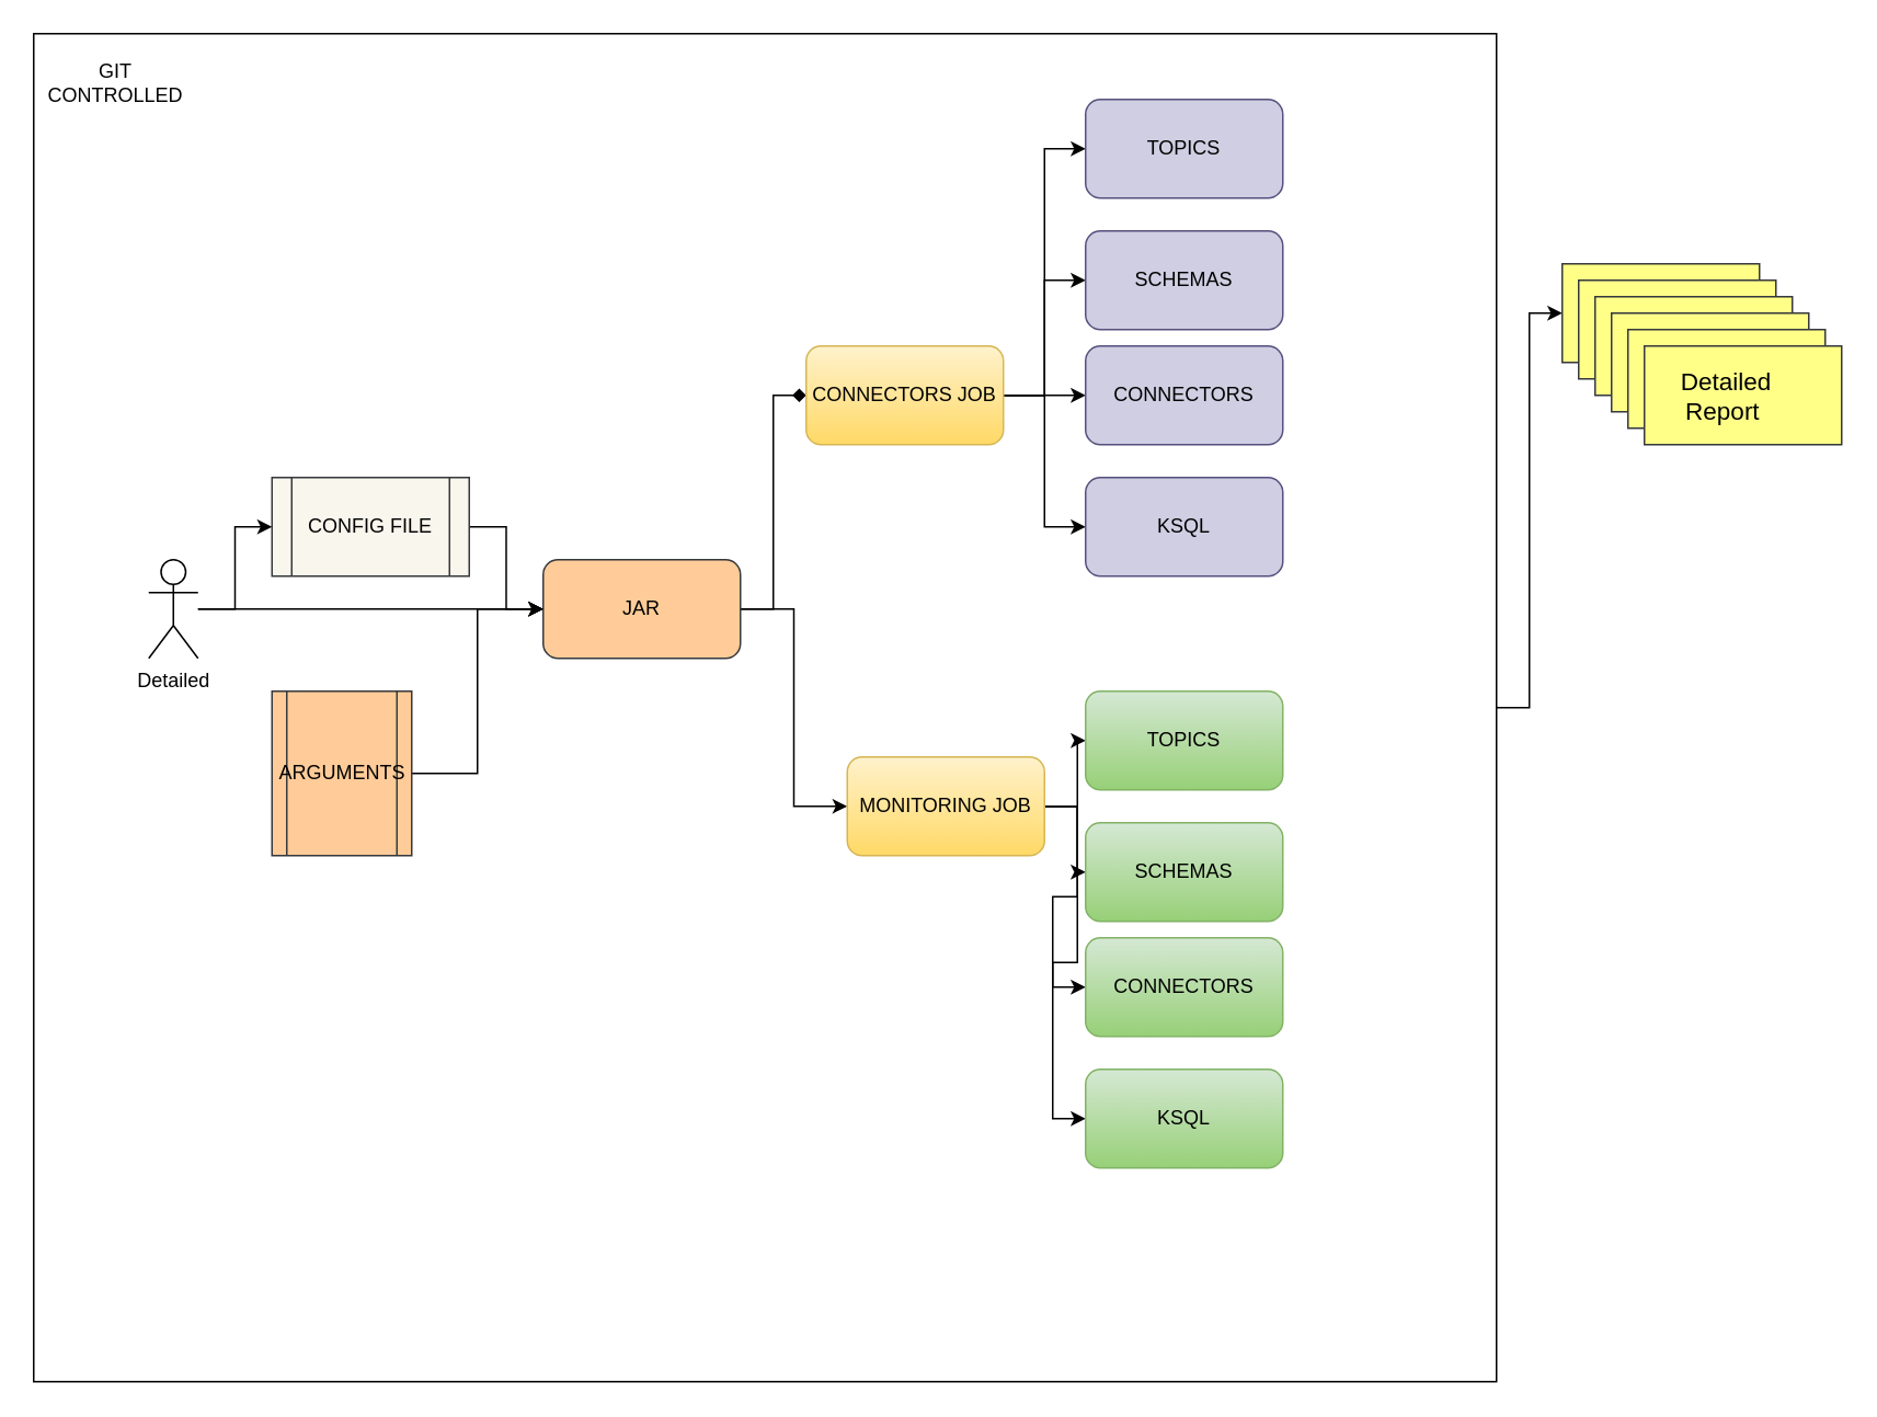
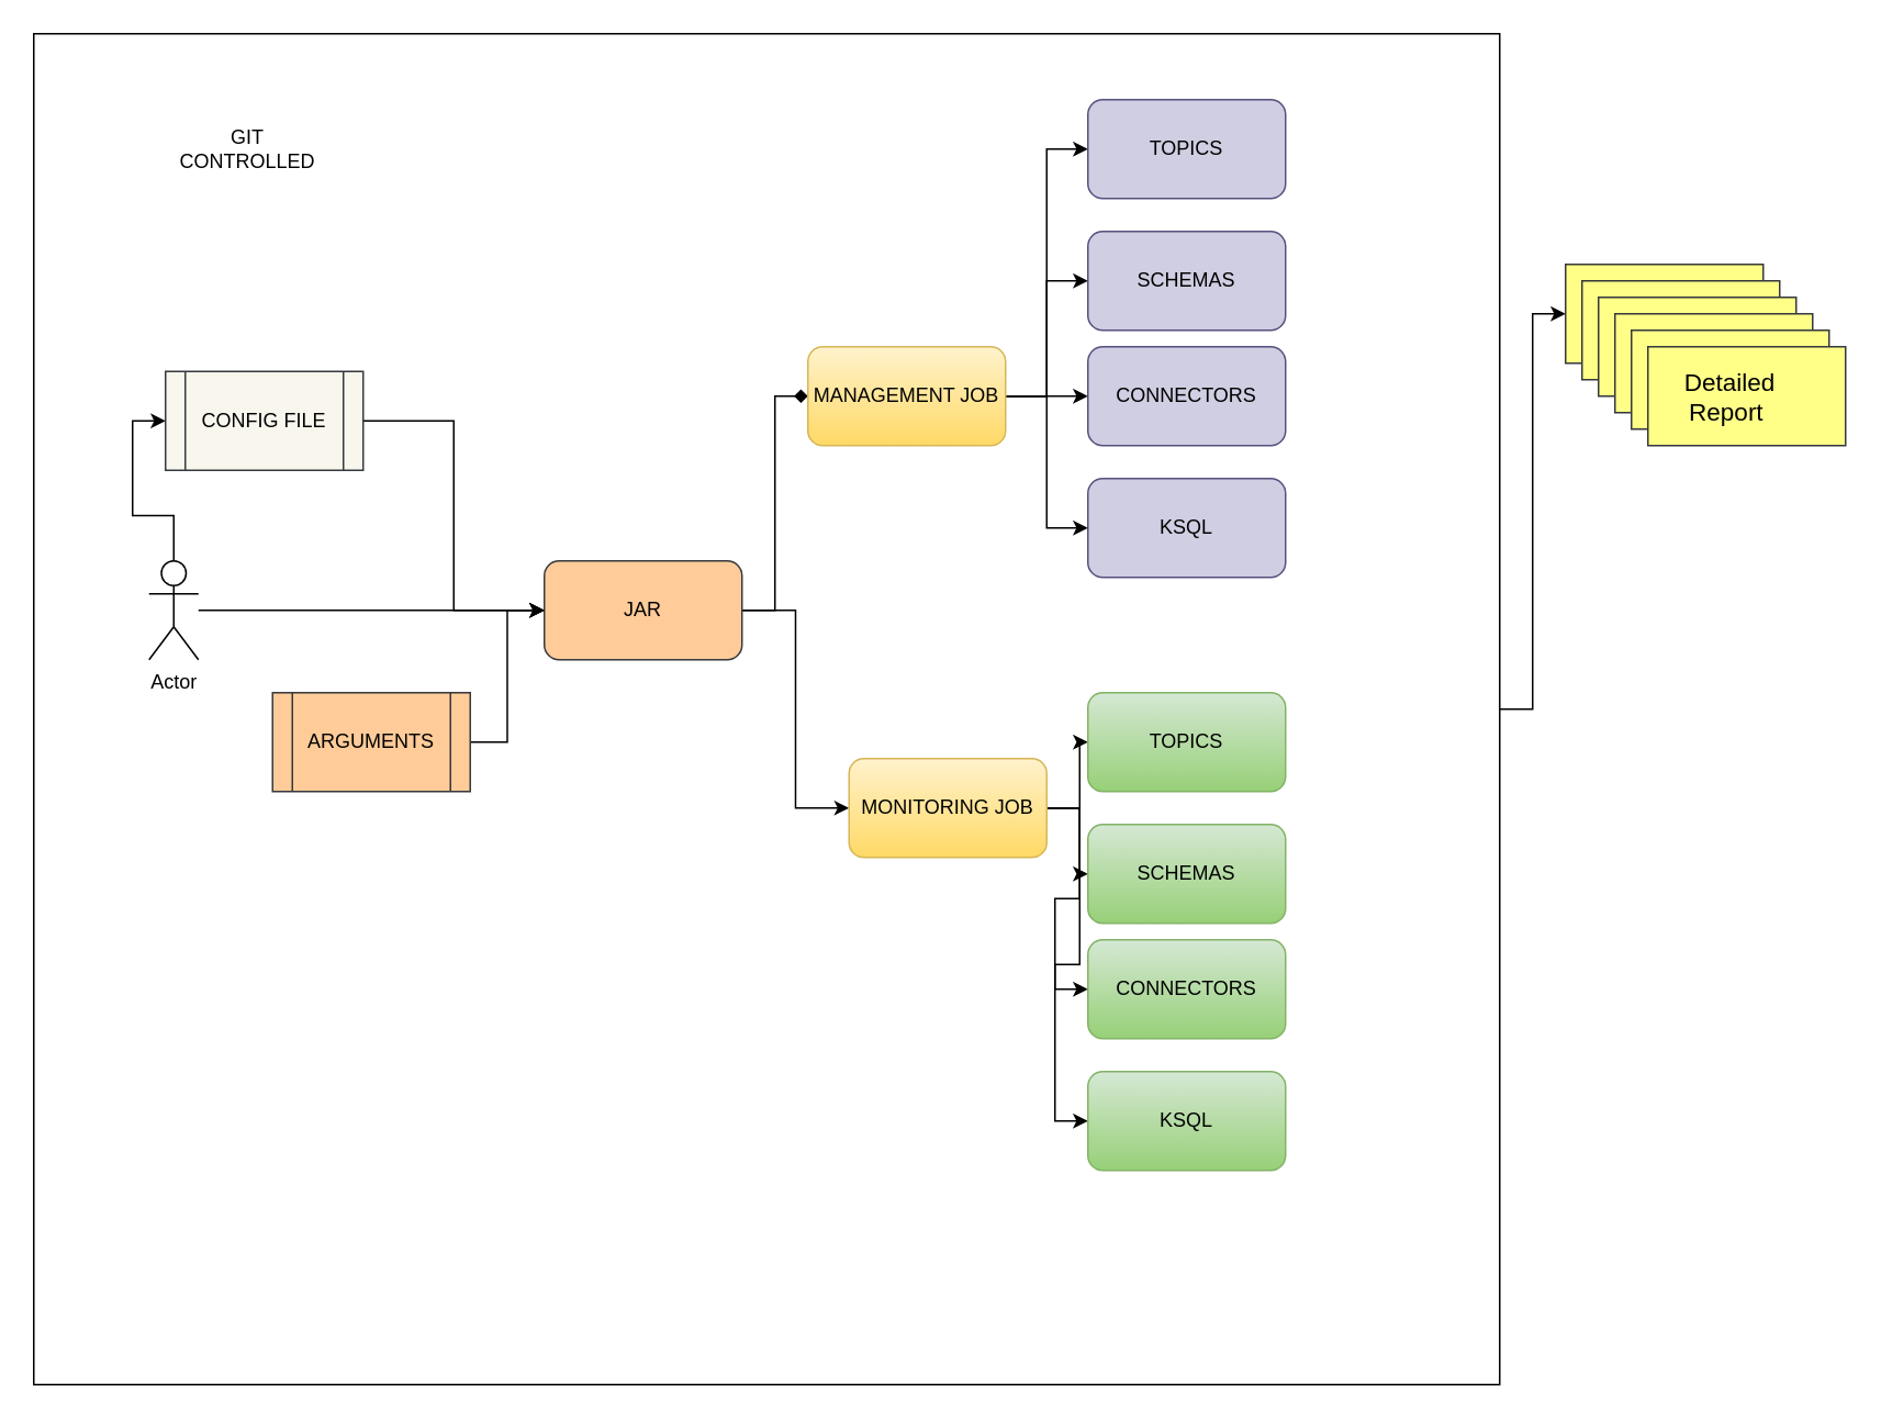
- <mxCell id="32" value="GIT CONTROLLED" style="text;html=1;strokeColor=none;fillColor=none;align=center;verticalAlign=middle;whiteSpace=wrap;rounded=0;" vertex="1" parent="1"><mxGeometry x="50" y="40" width="40" height="20" as="geometry" /></mxCell>
+ <mxCell id="32" value="GIT CONTROLLED" style="text;html=1;strokeColor=none;fillColor=none;align=center;verticalAlign=middle;whiteSpace=wrap;rounded=0;" vertex="1" parent="1"><mxGeometry x="130" y="80" width="40" height="20" as="geometry" /></mxCell>
- <mxCell id="11" value="CONNECTORS JOB" style="rounded=1;whiteSpace=wrap;html=1;gradientColor=#ffd966;fillColor=#fff2cc;strokeColor=#d6b656;" vertex="1" parent="1"><mxGeometry x="490" y="210" width="120" height="60" as="geometry" /></mxCell>
+ <mxCell id="11" value="MANAGEMENT JOB" style="rounded=1;whiteSpace=wrap;html=1;gradientColor=#ffd966;fillColor=#fff2cc;strokeColor=#d6b656;" vertex="1" parent="1"><mxGeometry x="490" y="210" width="120" height="60" as="geometry" /></mxCell>
- <mxCell id="18" value="CONFIG FILE" style="shape=process;whiteSpace=wrap;html=1;backgroundOutline=1;fillColor=#f9f7ed;strokeColor=#36393d;" vertex="1" parent="1"><mxGeometry x="165" y="290" width="120" height="60" as="geometry" /></mxCell>
+ <mxCell id="18" value="CONFIG FILE" style="shape=process;whiteSpace=wrap;html=1;backgroundOutline=1;fillColor=#f9f7ed;strokeColor=#36393d;" vertex="1" parent="1"><mxGeometry x="100" y="225" width="120" height="60" as="geometry" /></mxCell>
- <mxCell id="29" value="Detailed" style="shape=umlActor;verticalLabelPosition=bottom;verticalAlign=top;html=1;outlineConnect=0;" vertex="1" parent="1"><mxGeometry x="90" y="340" width="30" height="60" as="geometry" /></mxCell>
+ <mxCell id="29" value="Actor" style="shape=umlActor;verticalLabelPosition=bottom;verticalAlign=top;html=1;outlineConnect=0;" vertex="1" parent="1"><mxGeometry x="90" y="340" width="30" height="60" as="geometry" /></mxCell>
- <mxCell id="31" value="ARGUMENTS" style="shape=process;whiteSpace=wrap;html=1;backgroundOutline=1;fillColor=#ffcc99;strokeColor=#36393d;" vertex="1" parent="1"><mxGeometry x="165" y="420" width="85" height="100" as="geometry" /></mxCell>
+ <mxCell id="31" value="ARGUMENTS" style="shape=process;whiteSpace=wrap;html=1;backgroundOutline=1;fillColor=#ffcc99;strokeColor=#36393d;" vertex="1" parent="1"><mxGeometry x="165" y="420" width="120" height="60" as="geometry" /></mxCell>
